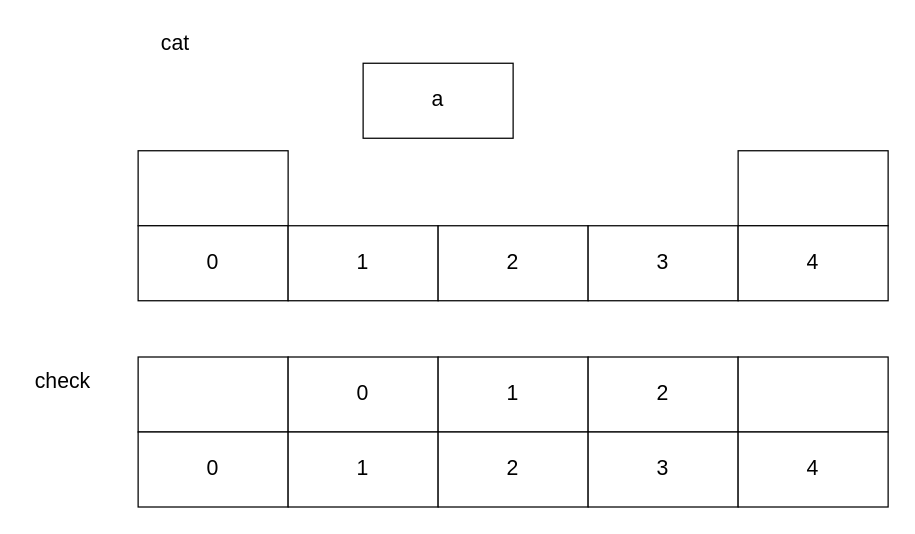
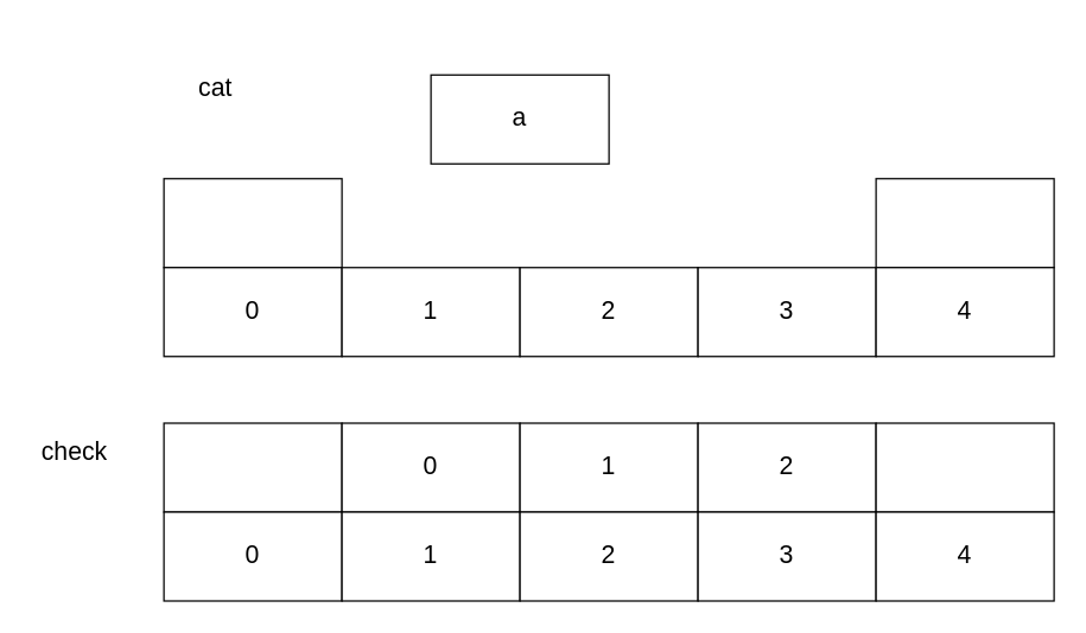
- <mxCell id="11" value="cat" style="text;html=1;align=center;verticalAlign=middle;whiteSpace=wrap;rounded=0;fontSize=17;" vertex="1" parent="1"><mxGeometry x="110" y="20" width="60" height="30" as="geometry" /></mxCell>
+ <mxCell id="11" value="cat" style="text;html=1;align=center;verticalAlign=middle;whiteSpace=wrap;rounded=0;fontSize=17;" vertex="1" parent="1"><mxGeometry x="115" y="45" width="60" height="30" as="geometry" /></mxCell>
